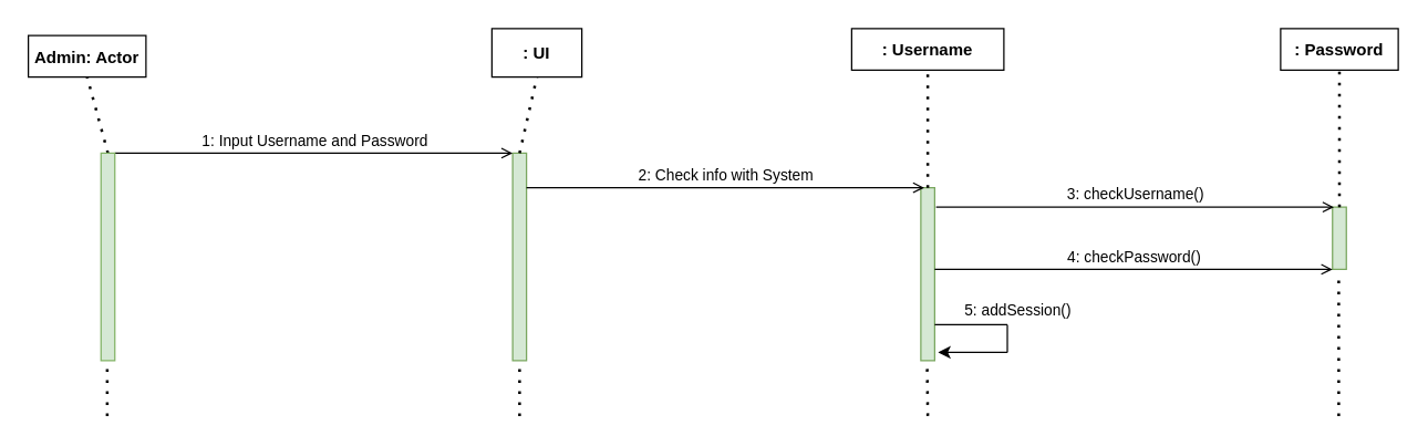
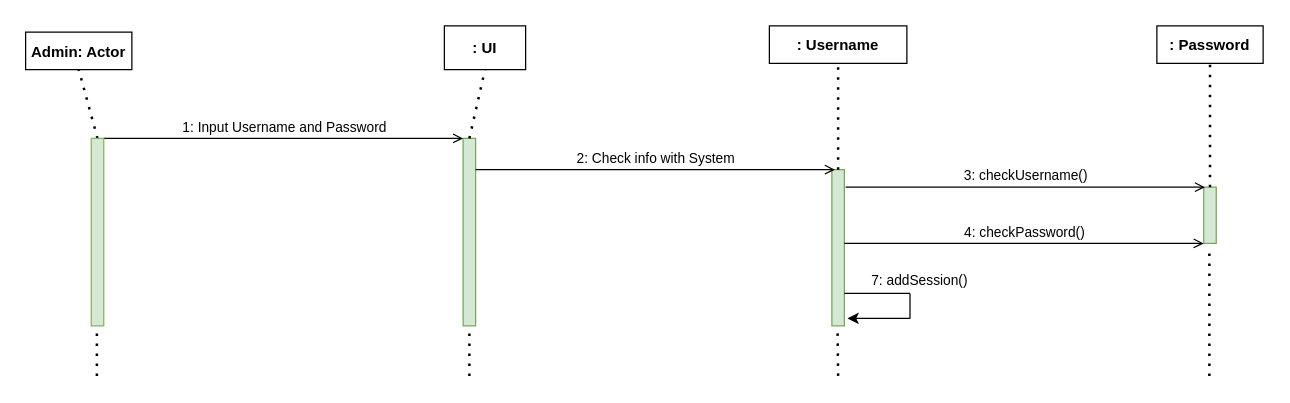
- <mxCell id="21" value="5: addSession()" style="text;html=1;strokeColor=none;fillColor=none;align=center;verticalAlign=middle;whiteSpace=wrap;rounded=0;fontSize=11;" parent="1" vertex="1"><mxGeometry x="688.75" y="209" width="92.5" height="30" as="geometry" /></mxCell>
+ <mxCell id="21" value="7: addSession()" style="text;html=1;strokeColor=none;fillColor=none;align=center;verticalAlign=middle;whiteSpace=wrap;rounded=0;fontSize=11;" parent="1" vertex="1"><mxGeometry x="688.75" y="209" width="92.5" height="30" as="geometry" /></mxCell>
